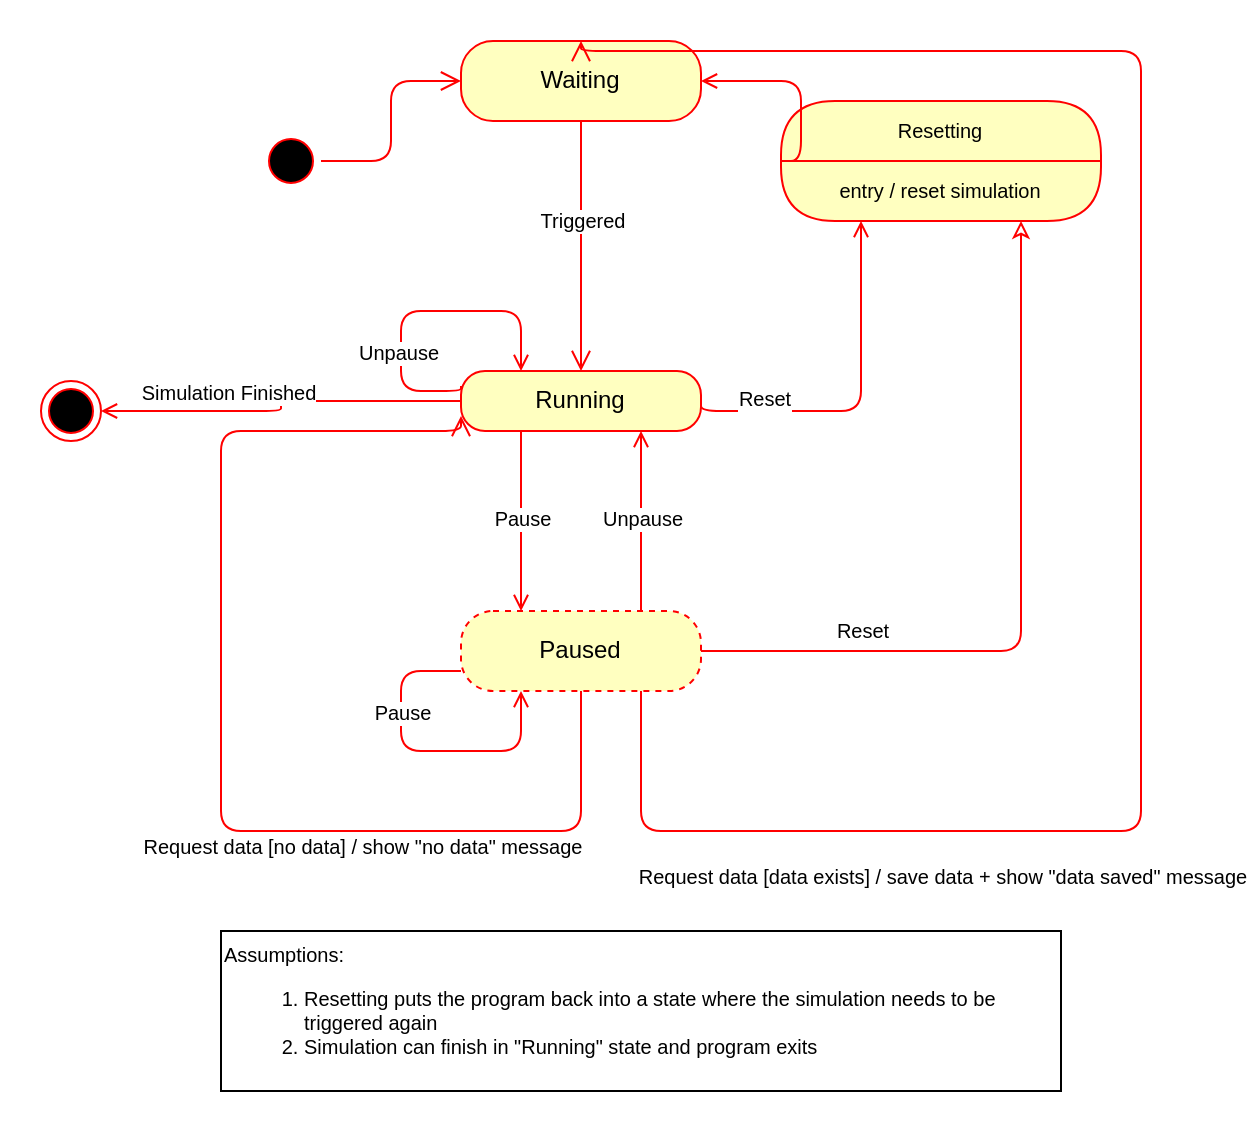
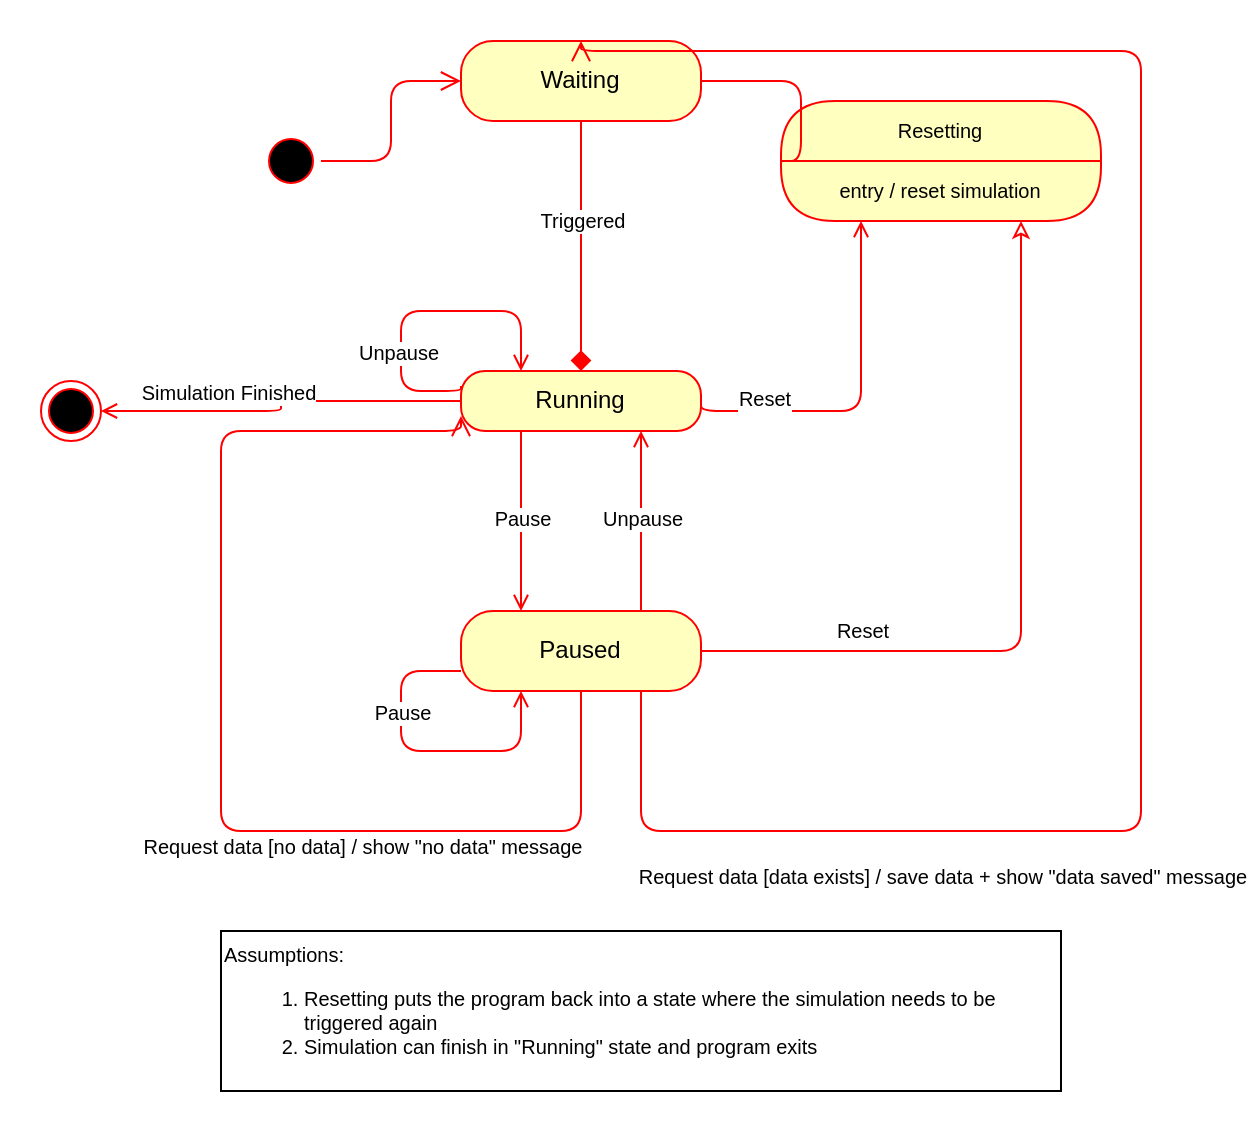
- <mxCell id="29" style="edgeStyle=orthogonalEdgeStyle;rounded=1;orthogonalLoop=1;jettySize=auto;html=1;exitX=0;exitY=0;exitDx=0;exitDy=0;entryX=1;entryY=0.5;entryDx=0;entryDy=0;fontSize=10;endArrow=open;endFill=0;strokeColor=#FF0000;" edge="1" parent="1" source="28" target="4"><mxGeometry relative="1" as="geometry"><Array as="points"><mxPoint x="400" y="80" /></Array></mxGeometry></mxCell>
+ <mxCell id="29" style="edgeStyle=orthogonalEdgeStyle;rounded=1;orthogonalLoop=1;jettySize=auto;html=1;exitX=0;exitY=0;exitDx=0;exitDy=0;entryX=1;entryY=0.5;entryDx=0;entryDy=0;fontSize=10;endArrow=none;endFill=0;strokeColor=#FF0000;" edge="1" parent="1" source="28" target="4"><mxGeometry relative="1" as="geometry"><Array as="points"><mxPoint x="400" y="80" /></Array></mxGeometry></mxCell>
- <mxCell id="5" value="" style="edgeStyle=orthogonalEdgeStyle;html=1;verticalAlign=bottom;endArrow=open;endSize=8;strokeColor=#ff0000;entryX=0.5;entryY=0;entryDx=0;entryDy=0;" parent="1" source="4" edge="1" target="13"><mxGeometry relative="1" as="geometry"><mxPoint x="290" y="165" as="targetPoint" /></mxGeometry></mxCell>
+ <mxCell id="5" value="" style="edgeStyle=orthogonalEdgeStyle;html=1;verticalAlign=bottom;endArrow=diamond;endSize=8;strokeColor=#ff0000;entryX=0.5;entryY=0;entryDx=0;entryDy=0;" parent="1" source="4" edge="1" target="13"><mxGeometry relative="1" as="geometry"><mxPoint x="290" y="165" as="targetPoint" /></mxGeometry></mxCell>
- <mxCell id="17" value="Paused" style="whiteSpace=wrap;html=1;arcSize=40;fontColor=#000000;fillColor=#ffffc0;strokeColor=#ff0000;rounded=1;dashed=1;" vertex="1" parent="1"><mxGeometry x="230" y="305" width="120" height="40" as="geometry" /></mxCell>
+ <mxCell id="17" value="Paused" style="whiteSpace=wrap;html=1;arcSize=40;fontColor=#000000;fillColor=#ffffc0;strokeColor=#ff0000;rounded=1;" vertex="1" parent="1"><mxGeometry x="230" y="305" width="120" height="40" as="geometry" /></mxCell>
